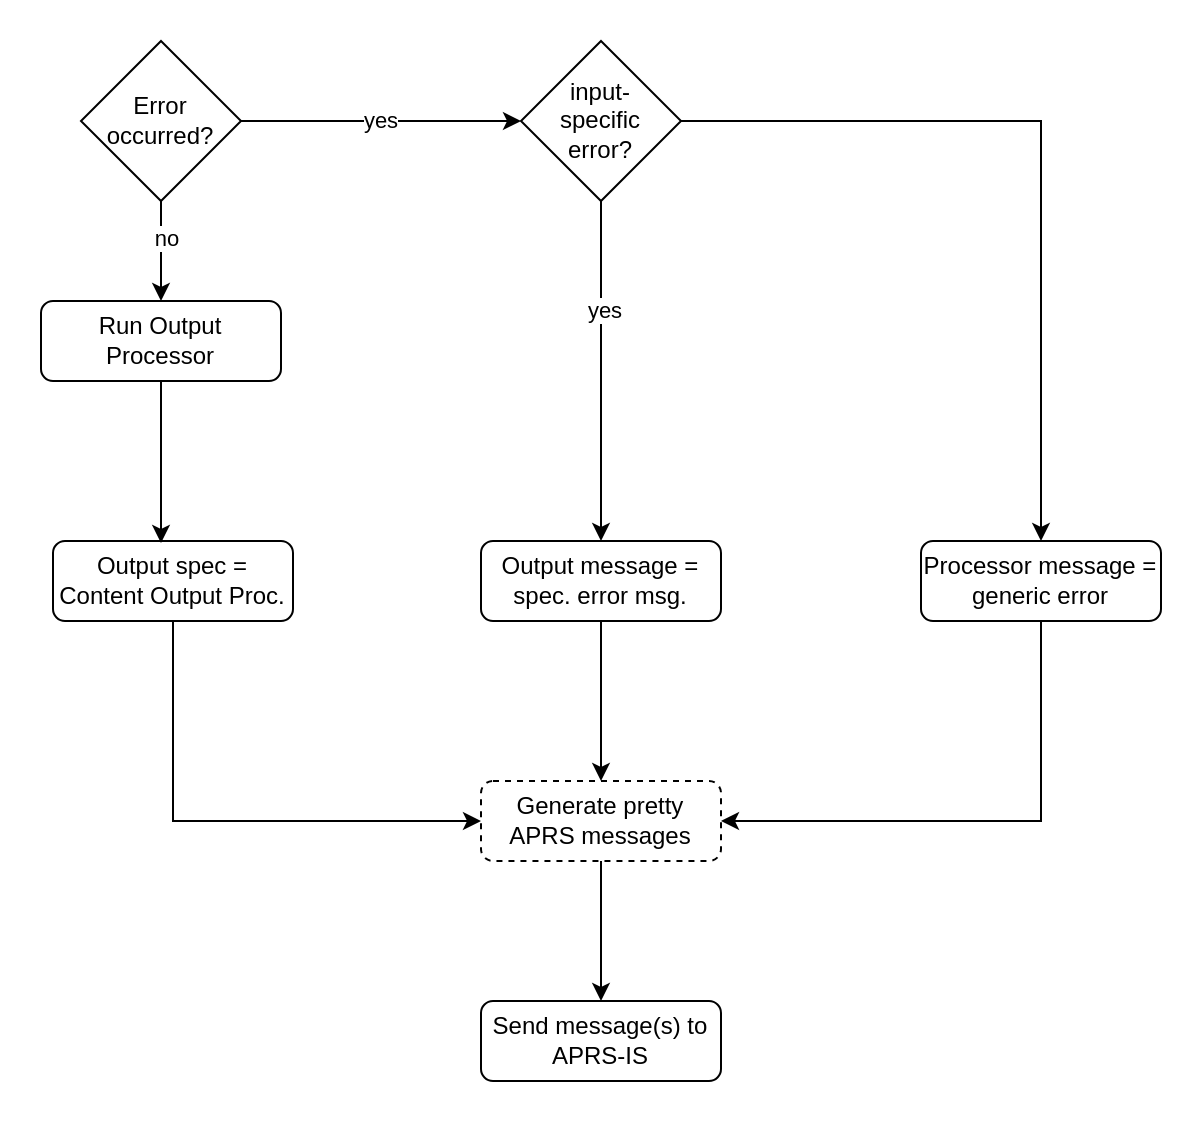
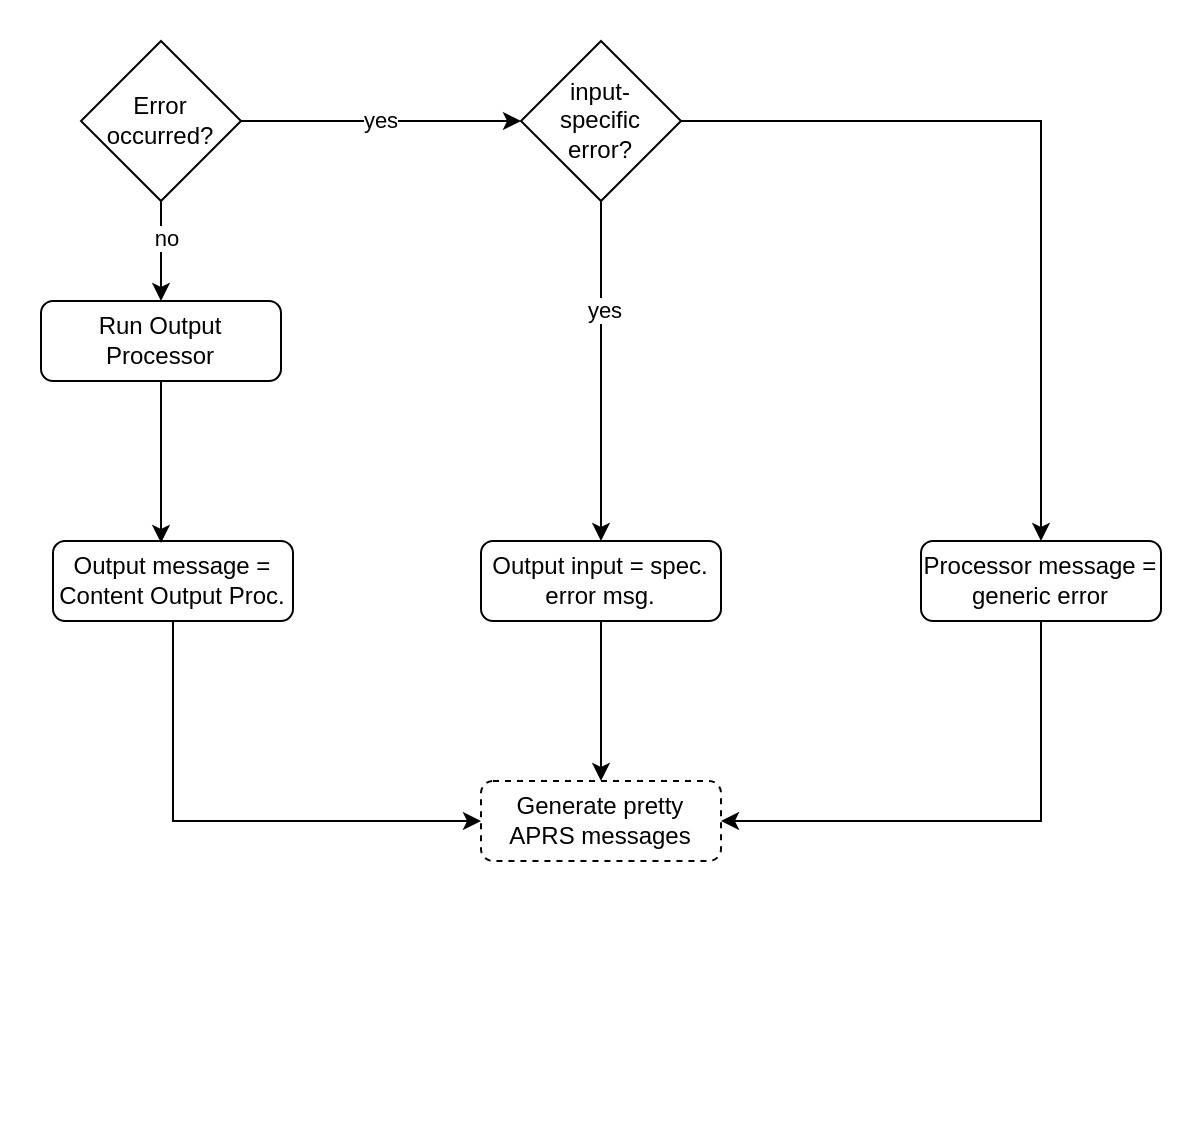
- <mxCell id="13" value="&lt;div&gt;Output spec = Content Output Proc.&lt;/div&gt;" style="rounded=1;whiteSpace=wrap;html=1;" vertex="1" parent="1"><mxGeometry x="26" y="270" width="120" height="40" as="geometry" /></mxCell>
+ <mxCell id="13" value="&lt;div&gt;Output message = Content Output Proc.&lt;/div&gt;" style="rounded=1;whiteSpace=wrap;html=1;" vertex="1" parent="1"><mxGeometry x="26" y="270" width="120" height="40" as="geometry" /></mxCell>
- <mxCell id="7" value="&lt;div&gt;Output message = spec. error msg.&lt;/div&gt;" style="rounded=1;whiteSpace=wrap;html=1;" vertex="1" parent="1"><mxGeometry x="240" y="270" width="120" height="40" as="geometry" /></mxCell>
+ <mxCell id="7" value="&lt;div&gt;Output input = spec. error msg.&lt;/div&gt;" style="rounded=1;whiteSpace=wrap;html=1;" vertex="1" parent="1"><mxGeometry x="240" y="270" width="120" height="40" as="geometry" /></mxCell>
- <mxCell id="18" value="" style="endArrow=classic;html=1;rounded=0;exitX=0.5;exitY=1;exitDx=0;exitDy=0;entryX=0.5;entryY=0;entryDx=0;entryDy=0;" edge="1" parent="1" source="14" target="16"><mxGeometry width="50" height="50" relative="1" as="geometry"><mxPoint x="250" y="380" as="sourcePoint" /><mxPoint x="330" y="460" as="targetPoint" /></mxGeometry></mxCell>
- <mxCell id="16" value="Send message(s) to&lt;div&gt;APRS-IS&lt;/div&gt;" style="rounded=1;whiteSpace=wrap;html=1;" vertex="1" parent="1"><mxGeometry x="240" y="500" width="120" height="40" as="geometry" /></mxCell>
